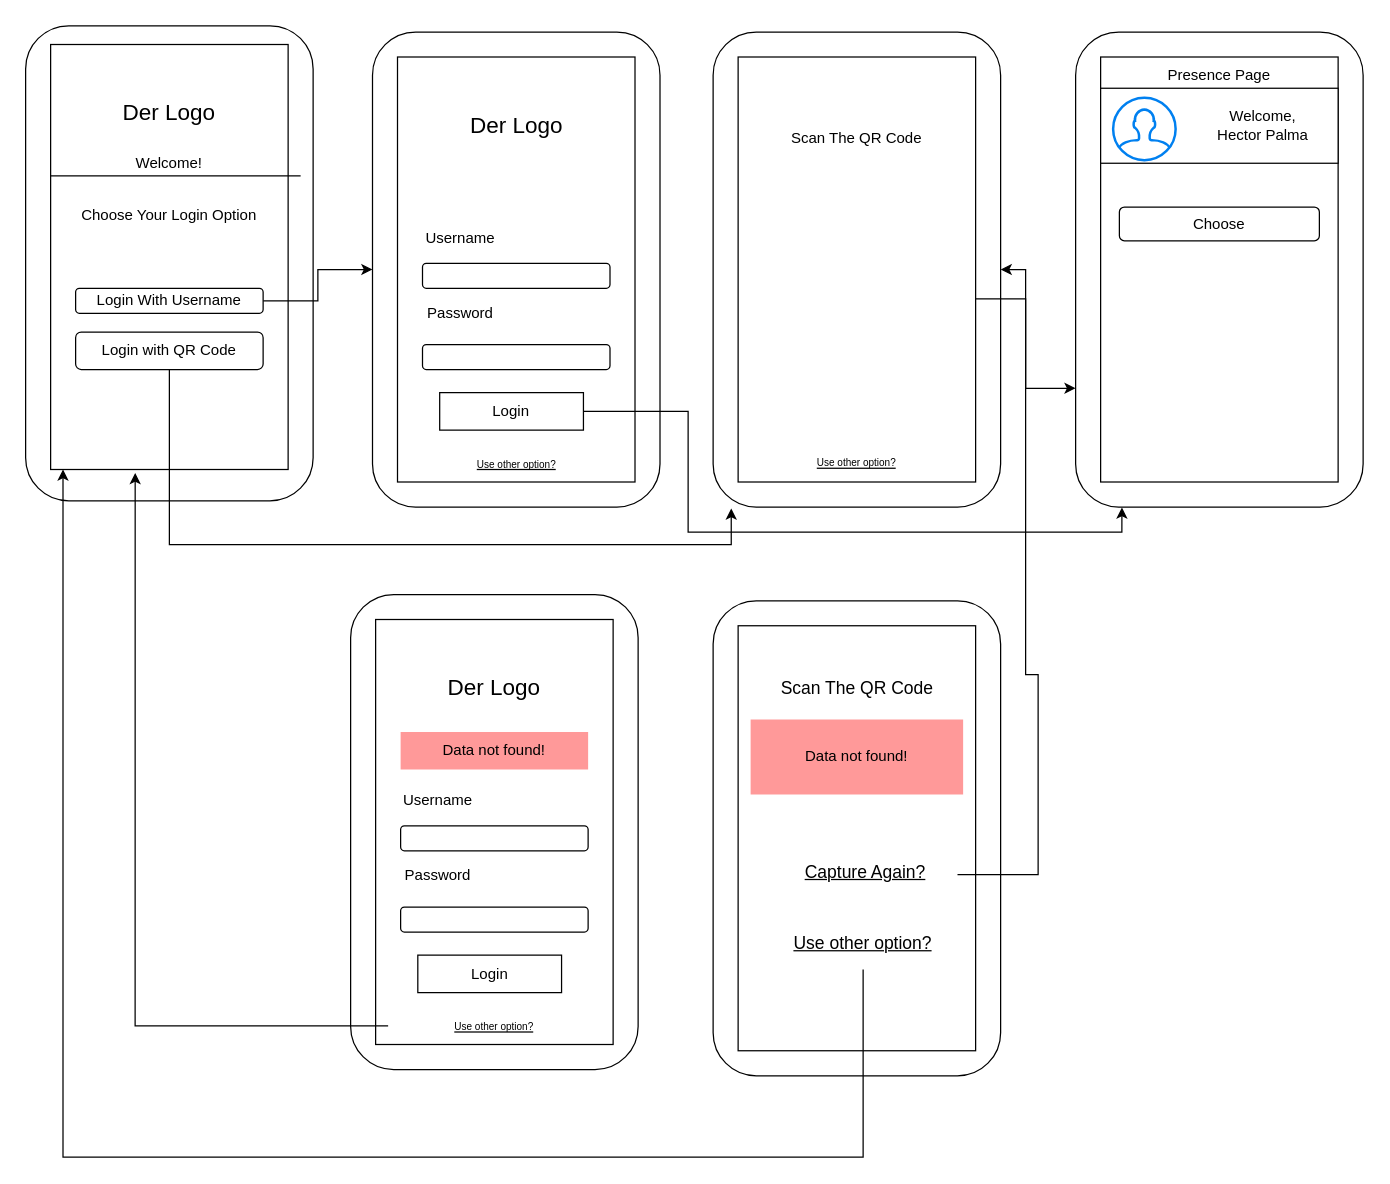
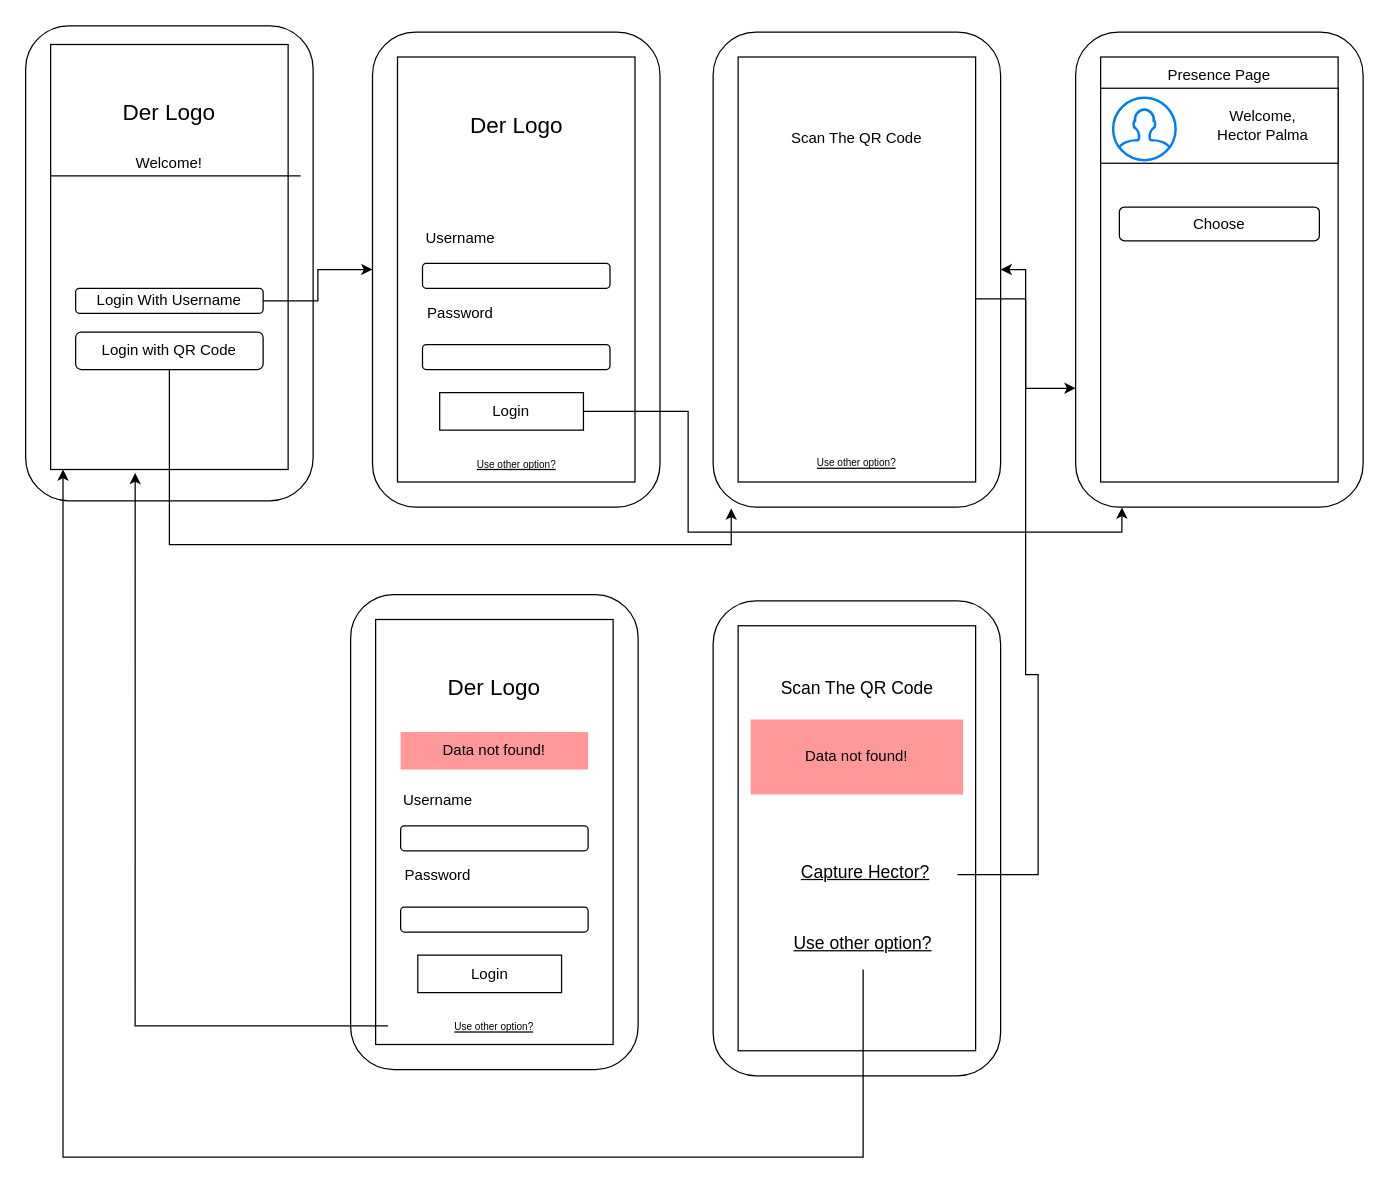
- <mxCell id="29" value="Choose Your Login Option" style="text;html=1;align=center;verticalAlign=middle;whiteSpace=wrap;rounded=0;" vertex="1" parent="1"><mxGeometry x="55" y="152" width="160" height="40" as="geometry" /></mxCell>
- <mxCell id="53" value="&lt;u&gt;&lt;font style=&quot;font-size: 14px;&quot;&gt;Capture Again?&lt;/font&gt;&lt;/u&gt;" style="text;html=1;align=center;verticalAlign=middle;whiteSpace=wrap;rounded=0;" vertex="1" parent="1"><mxGeometry x="617.5" y="679.25" width="148" height="35.75" as="geometry" /></mxCell>
+ <mxCell id="53" value="&lt;u&gt;&lt;font style=&quot;font-size: 14px;&quot;&gt;Capture Hector?&lt;/font&gt;&lt;/u&gt;" style="text;html=1;align=center;verticalAlign=middle;whiteSpace=wrap;rounded=0;" vertex="1" parent="1"><mxGeometry x="617.5" y="679.25" width="148" height="35.75" as="geometry" /></mxCell>
